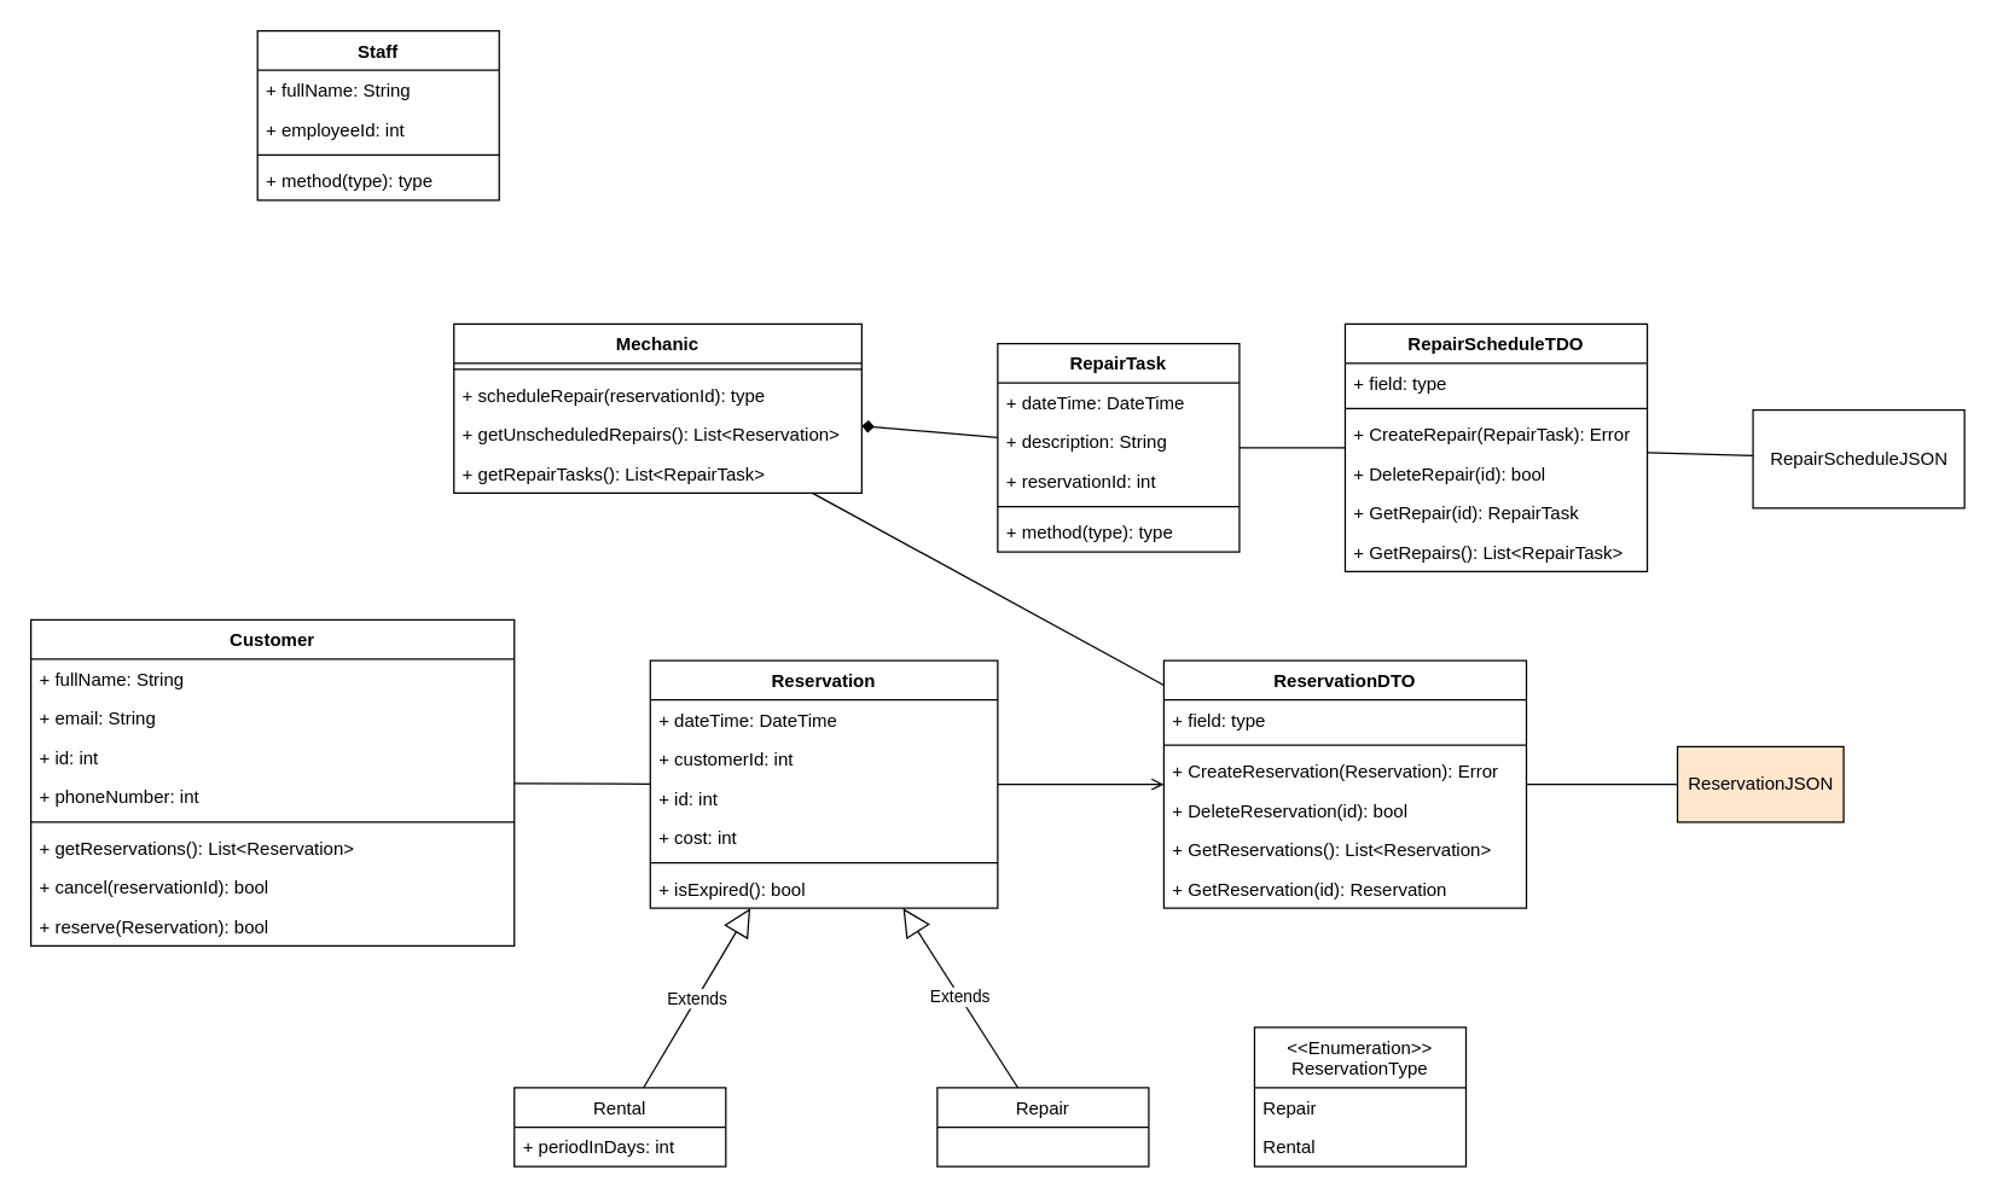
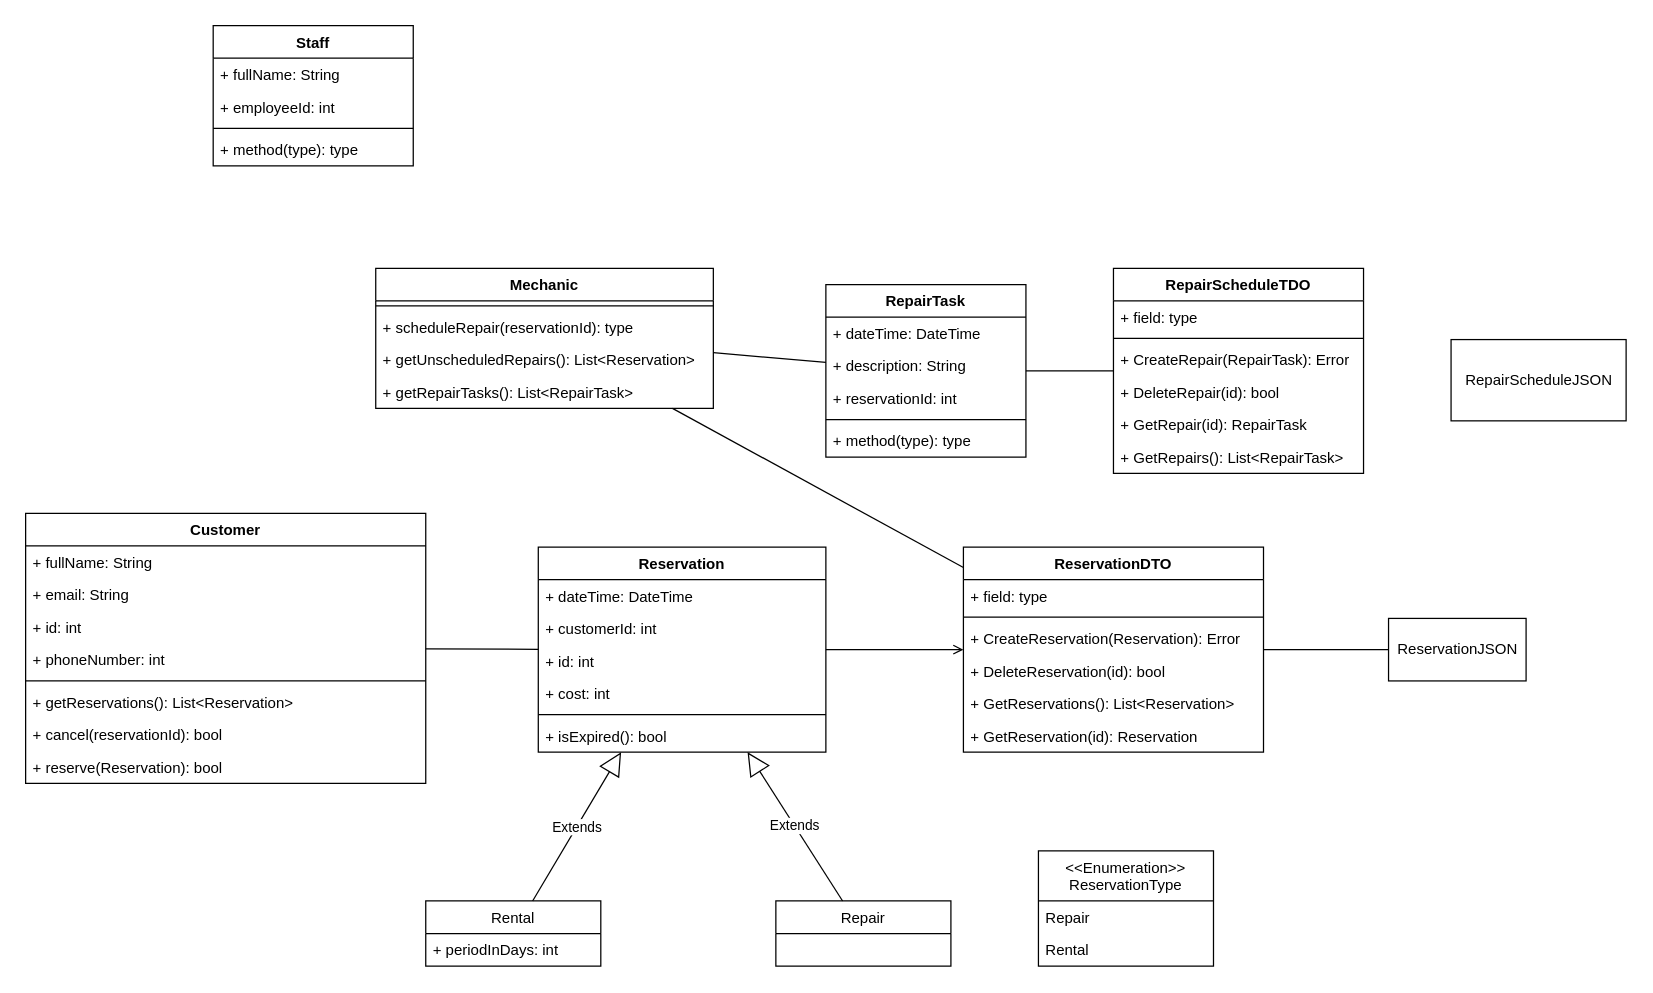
- <mxCell id="58" value="" style="endArrow=diamond;html=1;rounded=0;" edge="1" parent="1" source="50" target="37"><mxGeometry width="50" height="50" relative="1" as="geometry"><mxPoint x="390" y="430" as="sourcePoint" /><mxPoint x="440" y="380" as="targetPoint" /></mxGeometry></mxCell>
+ <mxCell id="58" value="" style="endArrow=none;html=1;rounded=0;" edge="1" parent="1" source="50" target="37"><mxGeometry width="50" height="50" relative="1" as="geometry"><mxPoint x="390" y="430" as="sourcePoint" /><mxPoint x="440" y="380" as="targetPoint" /></mxGeometry></mxCell>
- <mxCell id="56" value="" style="endArrow=none;html=1;rounded=0;" edge="1" parent="1" source="43" target="42"><mxGeometry width="50" height="50" relative="1" as="geometry"><mxPoint x="920" y="430" as="sourcePoint" /><mxPoint x="970" y="380" as="targetPoint" /></mxGeometry></mxCell>
- <mxCell id="32" value="ReservationJSON" style="html=1;fillColor=#ffe6cc;" vertex="1" parent="1"><mxGeometry x="1110" y="494" width="110" height="50" as="geometry" /></mxCell>
+ <mxCell id="32" value="ReservationJSON" style="html=1;" vertex="1" parent="1"><mxGeometry x="1110" y="494" width="110" height="50" as="geometry" /></mxCell>
